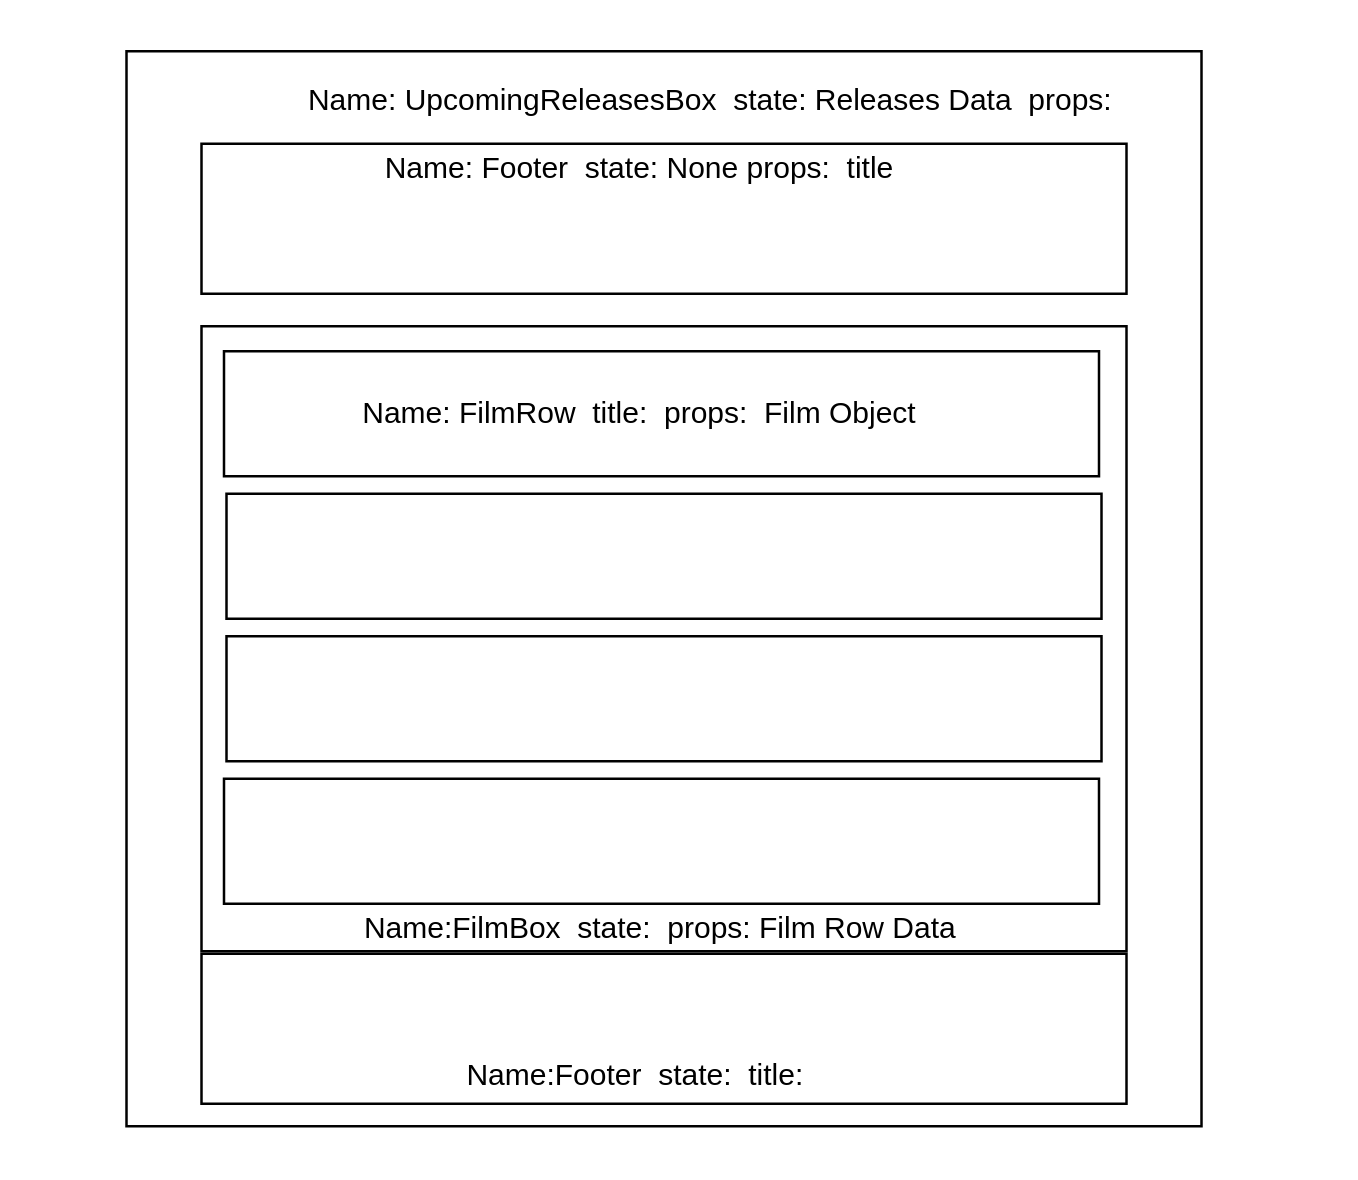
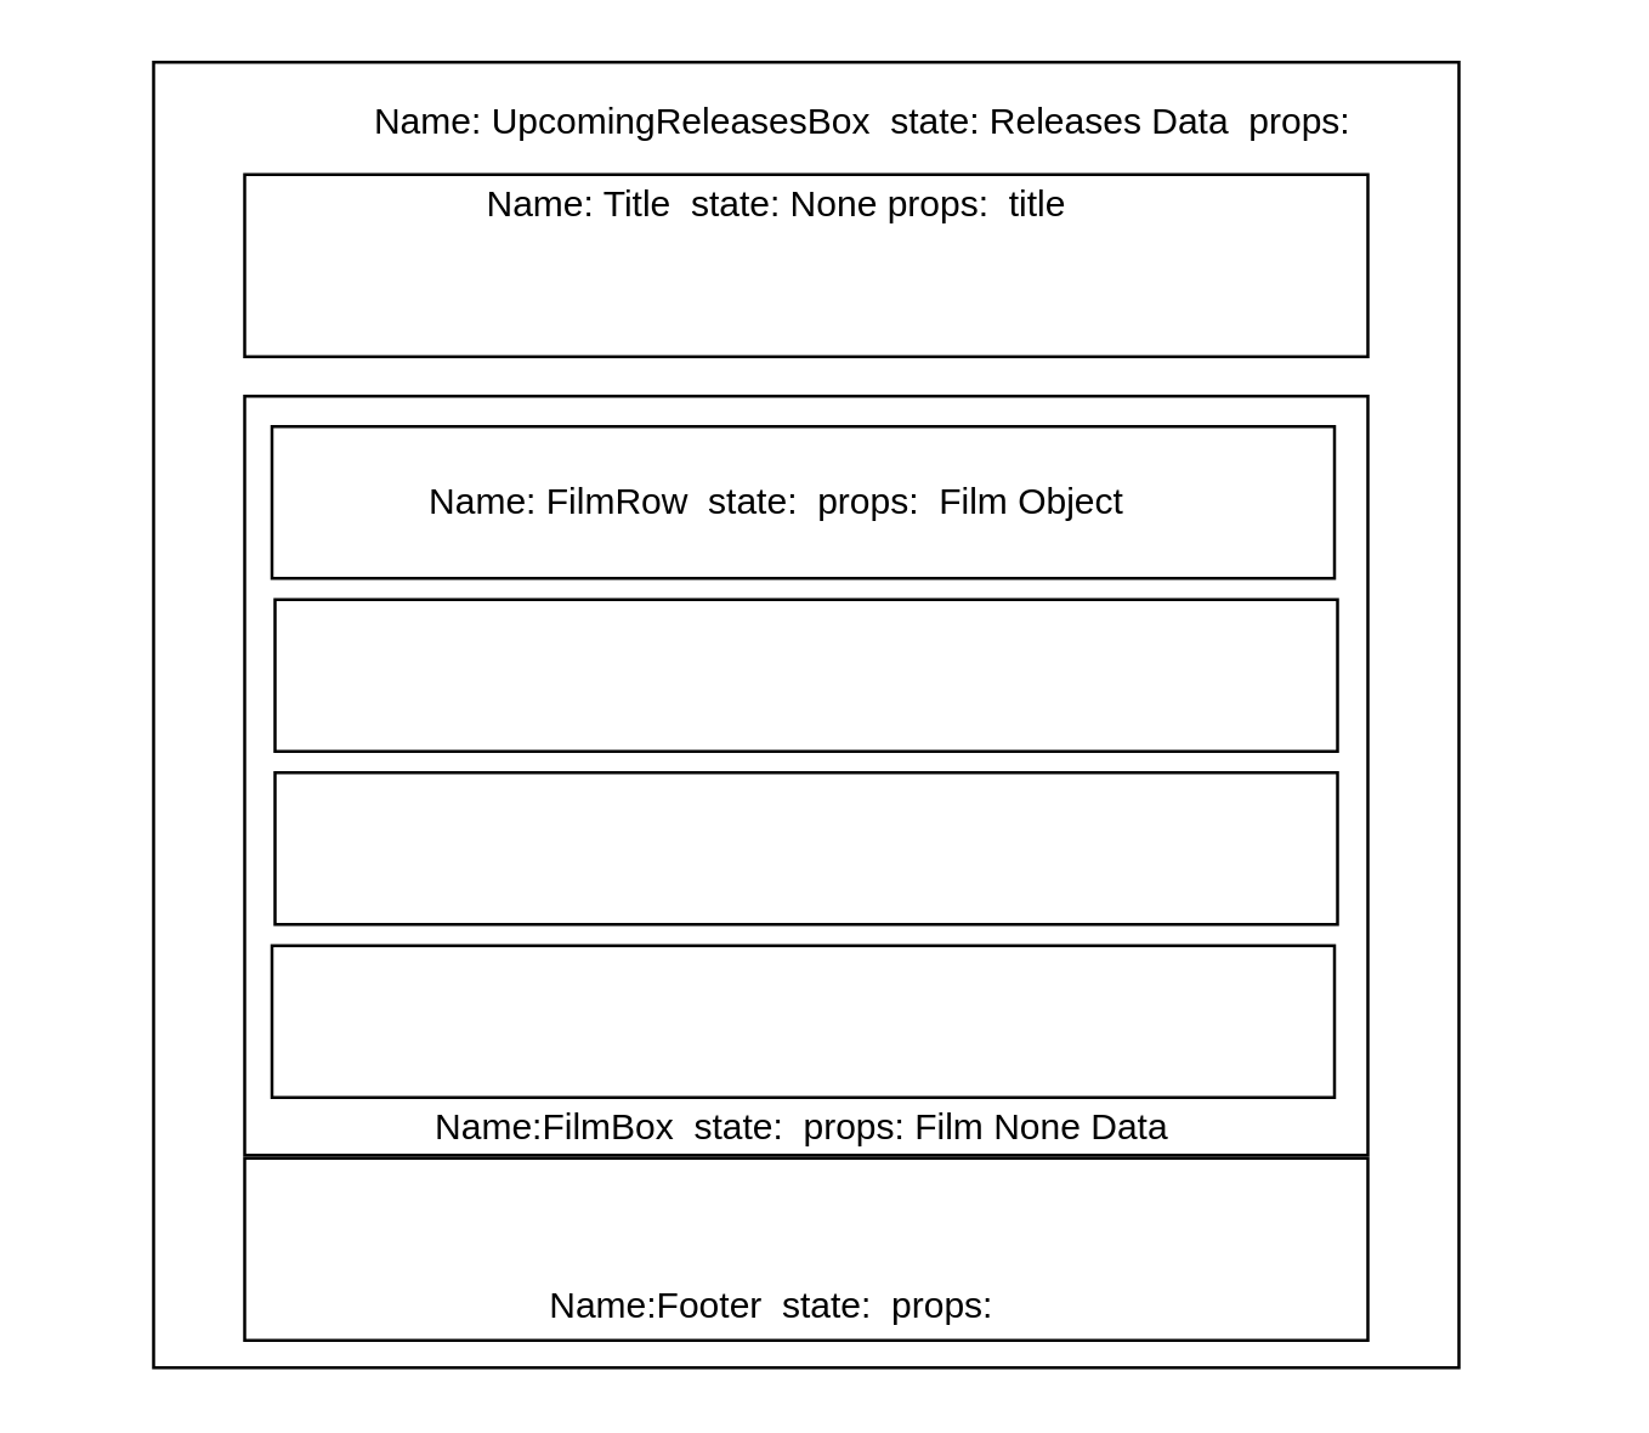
- <mxCell id="10" value="Name: Footer&amp;nbsp; state: None props:&amp;nbsp; title" style="text;html=1;strokeColor=none;fillColor=none;align=center;verticalAlign=middle;whiteSpace=wrap;rounded=0;" vertex="1" parent="1"><mxGeometry x="20" y="57" width="471" height="20" as="geometry" /></mxCell>
+ <mxCell id="10" value="Name: Title&amp;nbsp; state: None props:&amp;nbsp; title" style="text;html=1;strokeColor=none;fillColor=none;align=center;verticalAlign=middle;whiteSpace=wrap;rounded=0;" vertex="1" parent="1"><mxGeometry x="20" y="57" width="471" height="20" as="geometry" /></mxCell>
- <mxCell id="13" value="Name: FilmRow&amp;nbsp; title:&amp;nbsp; props:&amp;nbsp; Film Object" style="text;html=1;strokeColor=none;fillColor=none;align=center;verticalAlign=middle;whiteSpace=wrap;rounded=0;" vertex="1" parent="1"><mxGeometry x="20" y="155" width="471" height="20" as="geometry" /></mxCell>
+ <mxCell id="13" value="Name: FilmRow&amp;nbsp; state:&amp;nbsp; props:&amp;nbsp; Film Object" style="text;html=1;strokeColor=none;fillColor=none;align=center;verticalAlign=middle;whiteSpace=wrap;rounded=0;" vertex="1" parent="1"><mxGeometry x="20" y="155" width="471" height="20" as="geometry" /></mxCell>
- <mxCell id="14" value="Name:FilmBox&amp;nbsp; state:&amp;nbsp; props: Film Row Data&amp;nbsp;" style="text;html=1;strokeColor=none;fillColor=none;align=center;verticalAlign=middle;whiteSpace=wrap;rounded=0;" vertex="1" parent="1"><mxGeometry x="29.5" y="361" width="471" height="20" as="geometry" /></mxCell>
+ <mxCell id="14" value="Name:FilmBox&amp;nbsp; state:&amp;nbsp; props: Film None Data&amp;nbsp;" style="text;html=1;strokeColor=none;fillColor=none;align=center;verticalAlign=middle;whiteSpace=wrap;rounded=0;" vertex="1" parent="1"><mxGeometry x="29.5" y="361" width="471" height="20" as="geometry" /></mxCell>
- <mxCell id="12" value="Name:Footer&amp;nbsp; state:&amp;nbsp; title:&amp;nbsp;" style="text;html=1;strokeColor=none;fillColor=none;align=center;verticalAlign=middle;whiteSpace=wrap;rounded=0;" vertex="1" parent="1"><mxGeometry x="20" y="420" width="471" height="20" as="geometry" /></mxCell>
+ <mxCell id="12" value="Name:Footer&amp;nbsp; state:&amp;nbsp; props:&amp;nbsp;" style="text;html=1;strokeColor=none;fillColor=none;align=center;verticalAlign=middle;whiteSpace=wrap;rounded=0;" vertex="1" parent="1"><mxGeometry x="20" y="420" width="471" height="20" as="geometry" /></mxCell>
